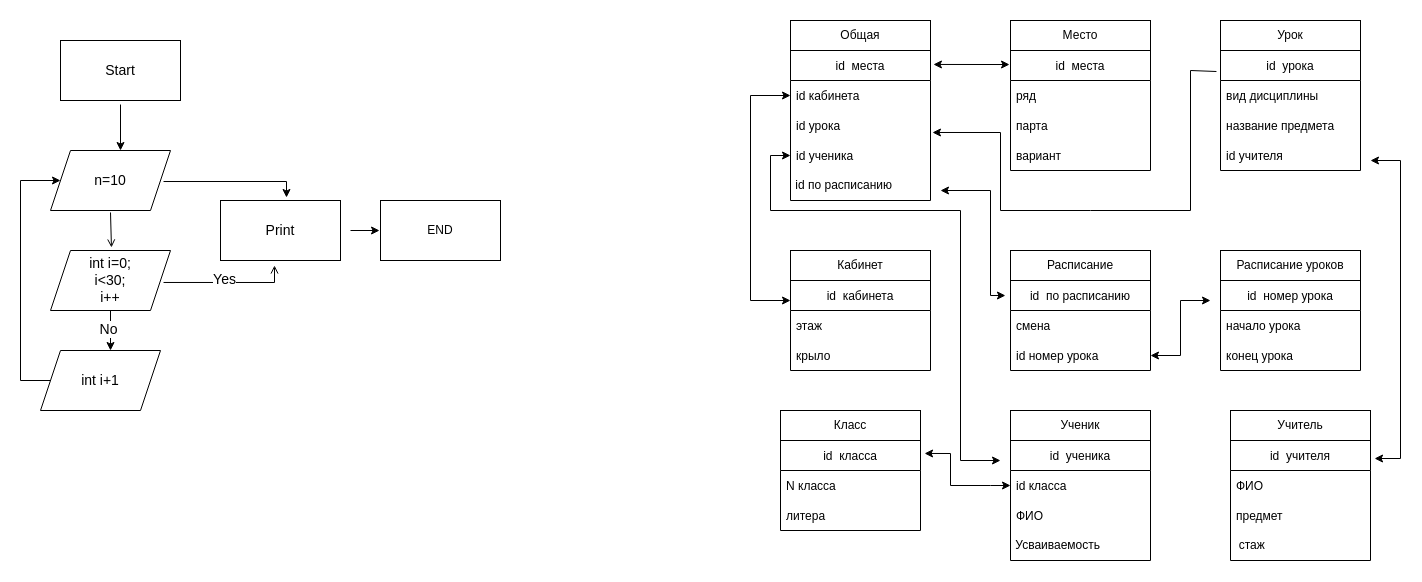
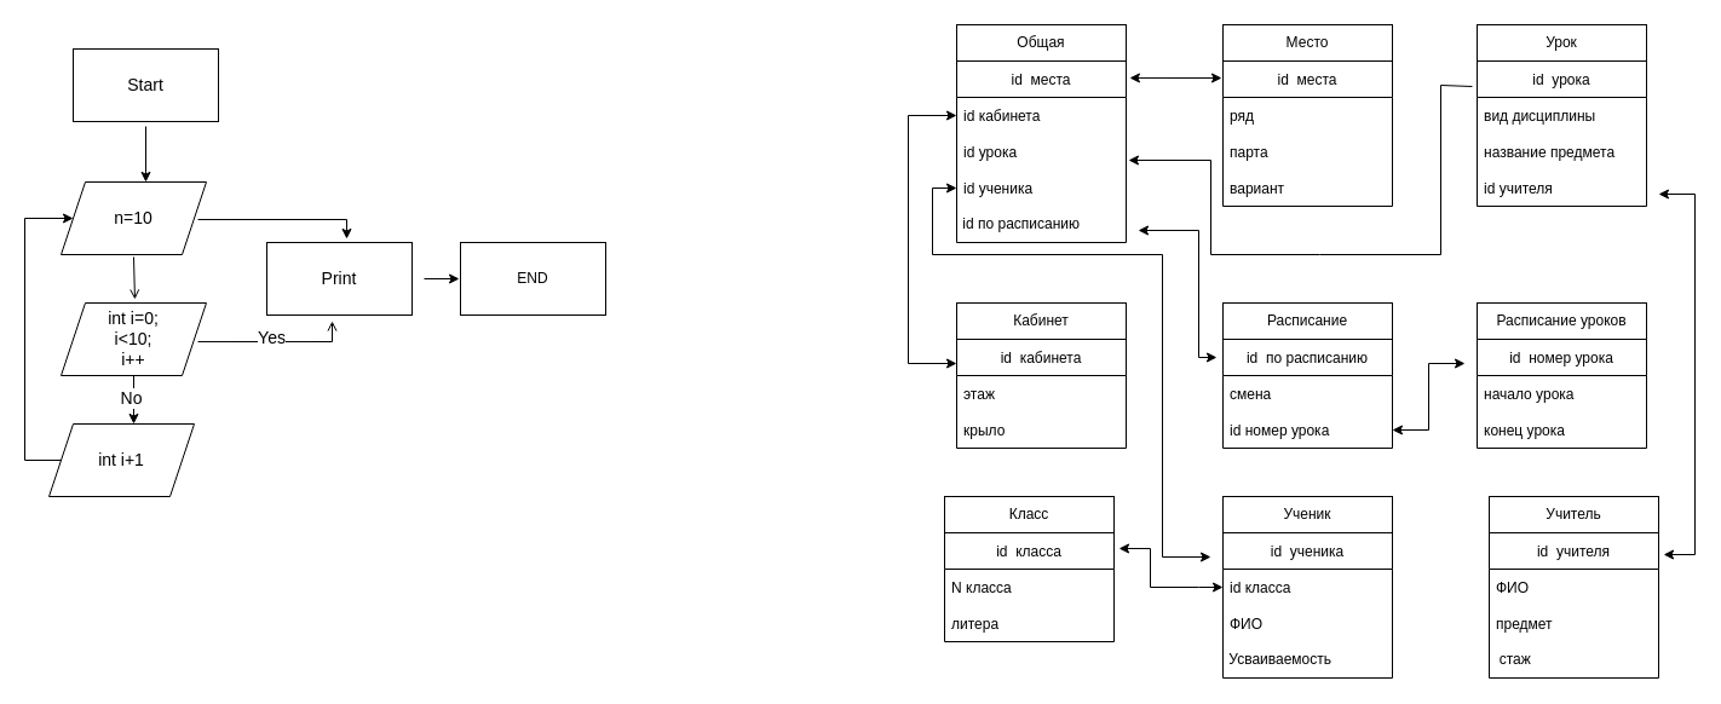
- <mxCell id="56" value="int i=0;&lt;br&gt;i&amp;lt;30;&lt;br&gt;i++" style="shape=parallelogram;perimeter=parallelogramPerimeter;whiteSpace=wrap;html=1;fixedSize=1;fontSize=14;" parent="1" vertex="1"><mxGeometry x="50" y="250" width="120" height="60" as="geometry" /></mxCell>
+ <mxCell id="56" value="int i=0;&lt;br&gt;i&amp;lt;10;&lt;br&gt;i++" style="shape=parallelogram;perimeter=parallelogramPerimeter;whiteSpace=wrap;html=1;fixedSize=1;fontSize=14;" parent="1" vertex="1"><mxGeometry x="50" y="250" width="120" height="60" as="geometry" /></mxCell>
